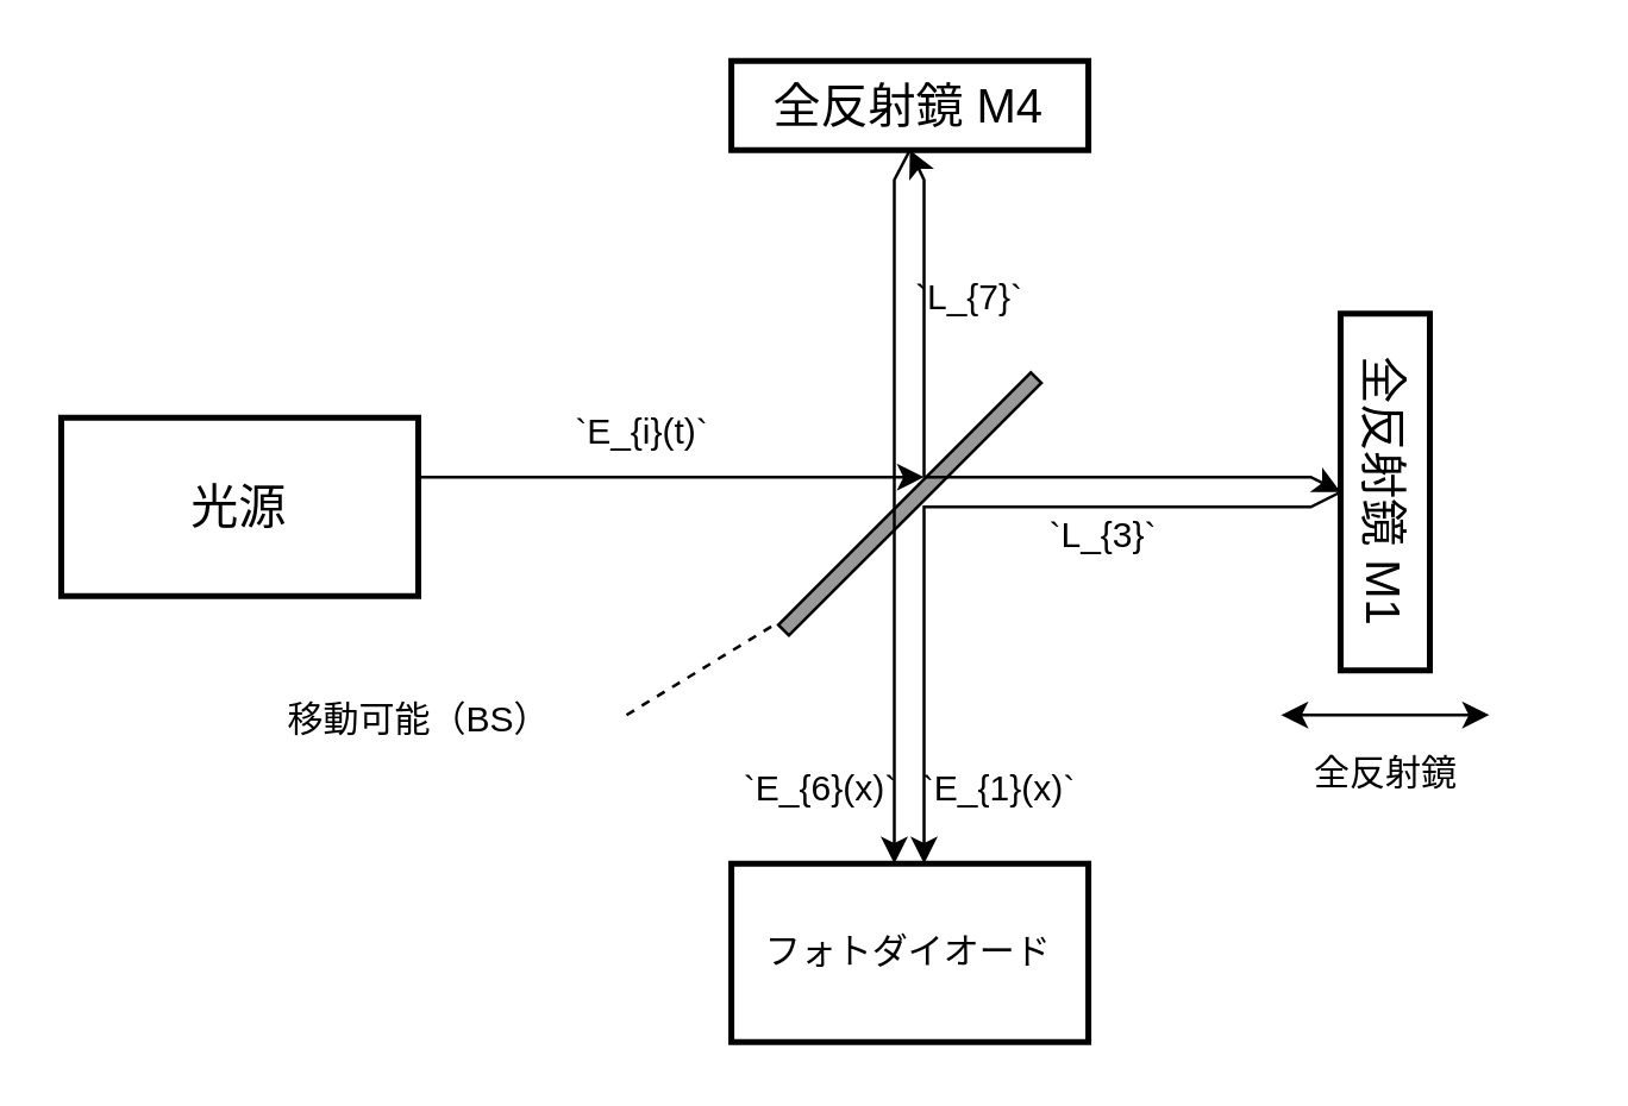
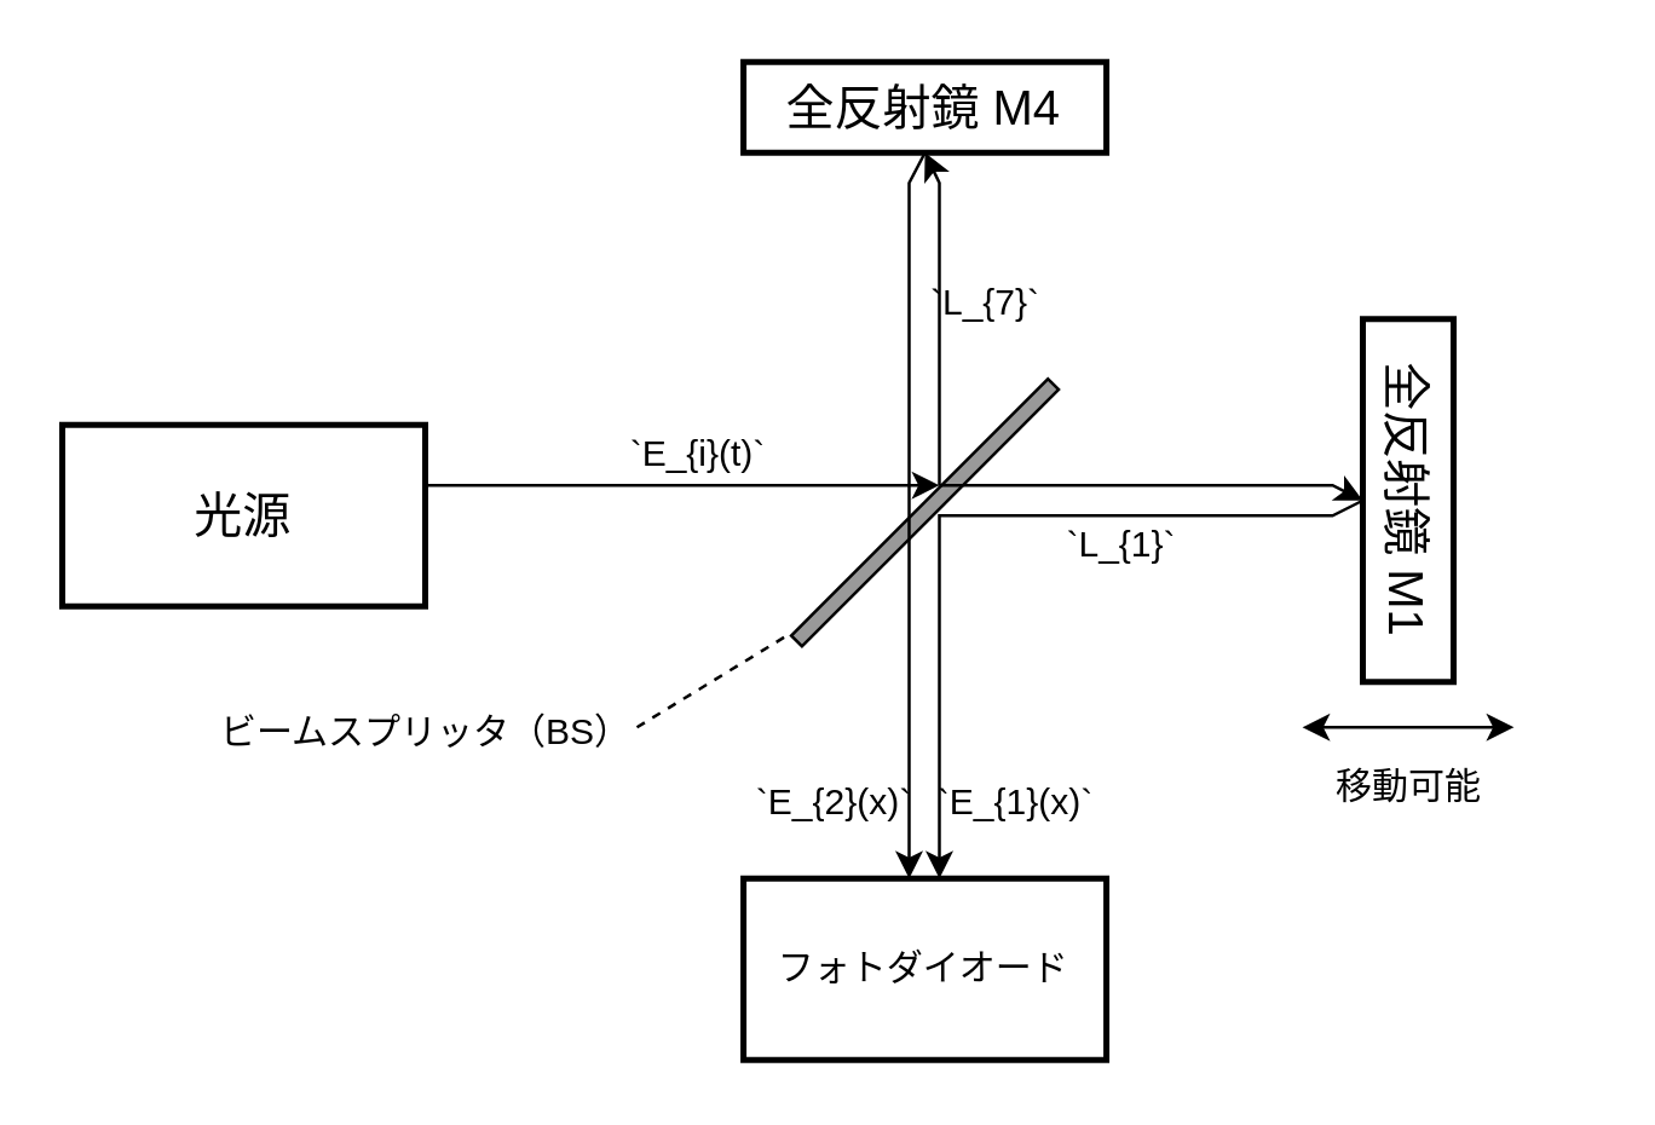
- <mxCell id="20" value="&lt;div&gt;`E_{i}(t)`&lt;/div&gt;" style="text;html=1;align=center;verticalAlign=middle;resizable=0;points=[];autosize=1;strokeColor=none;fillColor=none;" vertex="1" parent="1"><mxGeometry x="185" y="135" width="60" height="20" as="geometry" /></mxCell>
+ <mxCell id="20" value="&lt;div&gt;`E_{i}(t)`&lt;/div&gt;" style="text;html=1;align=center;verticalAlign=middle;resizable=0;points=[];autosize=1;strokeColor=none;fillColor=none;" vertex="1" parent="1"><mxGeometry x="200" y="140" width="60" height="20" as="geometry" /></mxCell>
- <mxCell id="16" value="`L_{3}`" style="text;html=1;align=center;verticalAlign=middle;resizable=0;points=[];autosize=1;strokeColor=none;fillColor=none;" parent="1" vertex="1"><mxGeometry x="345" y="170" width="50" height="20" as="geometry" /></mxCell>
+ <mxCell id="16" value="`L_{1}`" style="text;html=1;align=center;verticalAlign=middle;resizable=0;points=[];autosize=1;strokeColor=none;fillColor=none;" parent="1" vertex="1"><mxGeometry x="345" y="170" width="50" height="20" as="geometry" /></mxCell>
- <mxCell id="10" value="&lt;font style=&quot;font-size: 12px&quot;&gt;移動可能（BS）&lt;/font&gt;" style="text;html=1;align=center;verticalAlign=middle;resizable=0;points=[];autosize=1;strokeColor=none;fillColor=none;fontSize=16;" parent="1" vertex="1"><mxGeometry x="65" y="225" width="150" height="30" as="geometry" /></mxCell>
+ <mxCell id="10" value="&lt;font style=&quot;font-size: 12px&quot;&gt;ビームスプリッタ（BS）&lt;/font&gt;" style="text;html=1;align=center;verticalAlign=middle;resizable=0;points=[];autosize=1;strokeColor=none;fillColor=none;fontSize=16;" parent="1" vertex="1"><mxGeometry x="65" y="225" width="150" height="30" as="geometry" /></mxCell>
- <mxCell id="19" value="全反射鏡" style="text;html=1;align=center;verticalAlign=middle;resizable=0;points=[];autosize=1;strokeColor=none;fillColor=none;" parent="1" vertex="1"><mxGeometry x="435" y="250" width="60" height="20" as="geometry" /></mxCell>
+ <mxCell id="19" value="移動可能" style="text;html=1;align=center;verticalAlign=middle;resizable=0;points=[];autosize=1;strokeColor=none;fillColor=none;" parent="1" vertex="1"><mxGeometry x="435" y="250" width="60" height="20" as="geometry" /></mxCell>
- <mxCell id="14" value="`E_{6}(x)`" style="text;html=1;align=center;verticalAlign=middle;resizable=0;points=[];autosize=1;strokeColor=none;fillColor=none;" parent="1" vertex="1"><mxGeometry x="240" y="255" width="70" height="20" as="geometry" /></mxCell>
+ <mxCell id="14" value="`E_{2}(x)`" style="text;html=1;align=center;verticalAlign=middle;resizable=0;points=[];autosize=1;strokeColor=none;fillColor=none;" parent="1" vertex="1"><mxGeometry x="240" y="255" width="70" height="20" as="geometry" /></mxCell>
